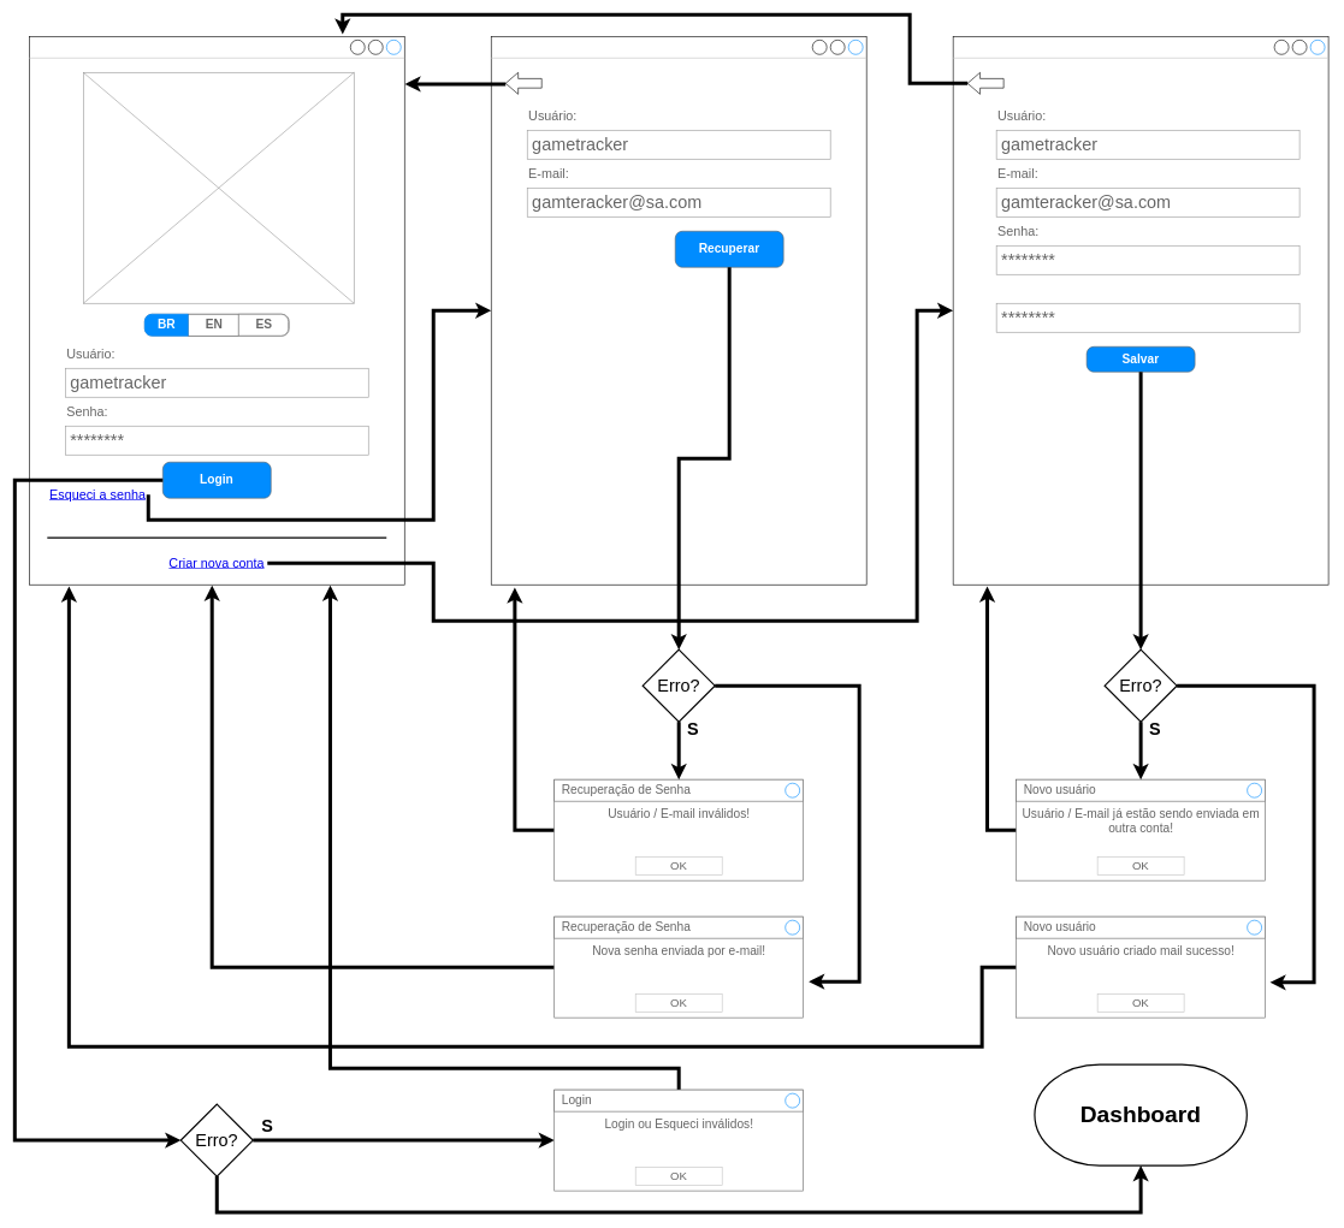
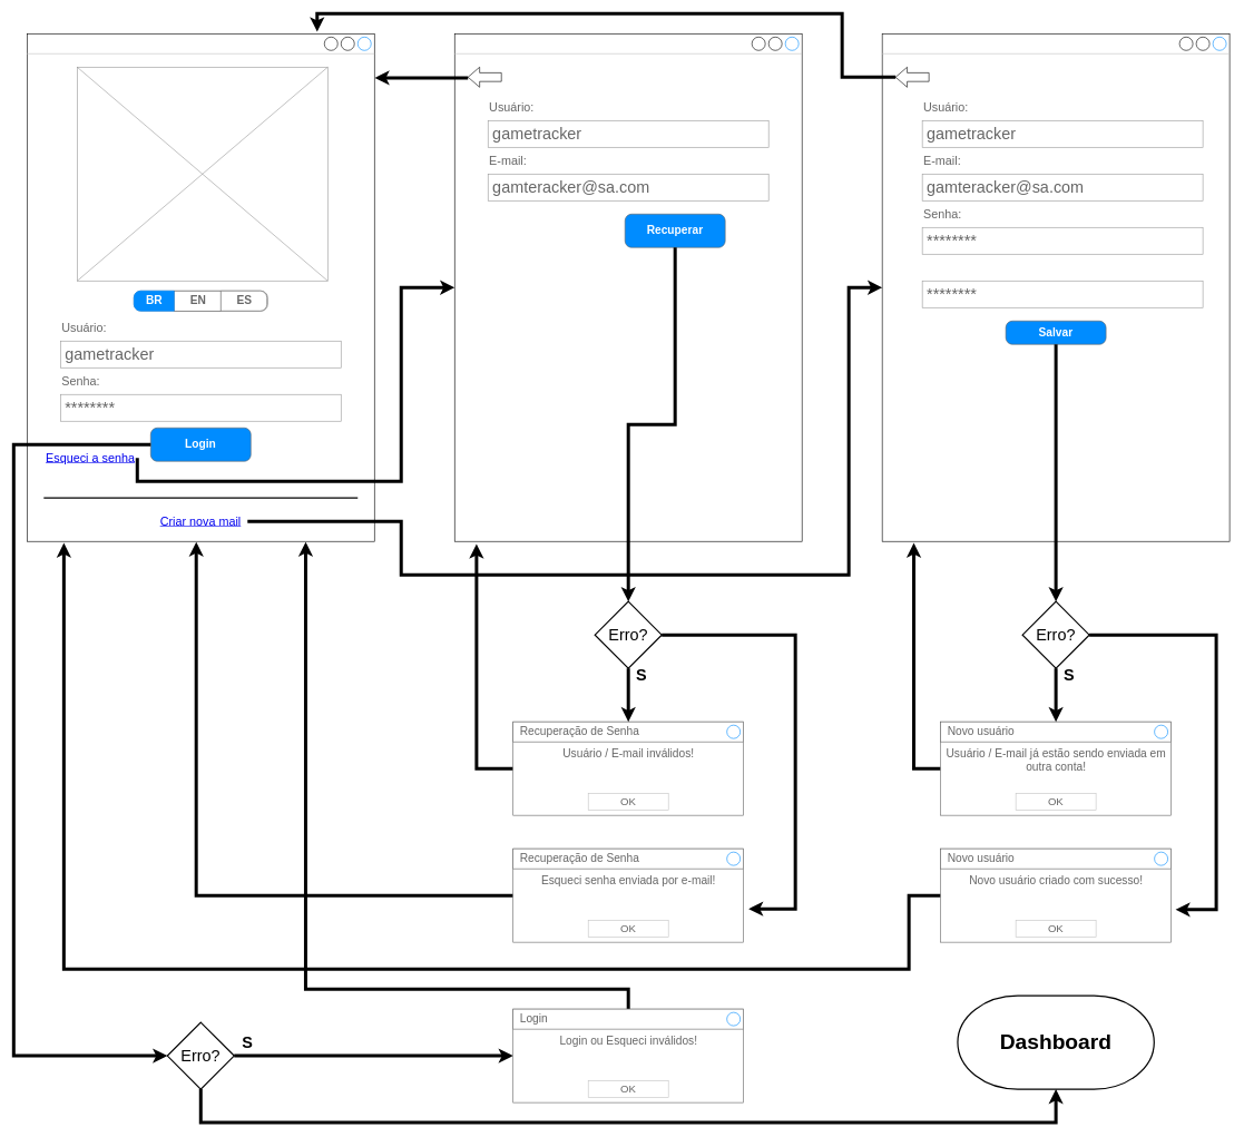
- <mxCell id="15" value="Criar nova conta" style="text;html=1;strokeColor=none;fillColor=none;whiteSpace=wrap;align=center;verticalAlign=middle;fontColor=#0000EE;fontStyle=4;fontSize=18;" parent="2" vertex="1"><mxGeometry x="190" y="710" width="140" height="40" as="geometry" /></mxCell>
+ <mxCell id="15" value="Criar nova mail" style="text;html=1;strokeColor=none;fillColor=none;whiteSpace=wrap;align=center;verticalAlign=middle;fontColor=#0000EE;fontStyle=4;fontSize=18;" parent="2" vertex="1"><mxGeometry x="190" y="710" width="140" height="40" as="geometry" /></mxCell>
- <mxCell id="46" value="Nova senha enviada por e-mail!" style="strokeWidth=1;shadow=0;dashed=0;align=center;html=1;shape=mxgraph.mockup.containers.rrect;rSize=0;strokeColor=#666666;fontColor=#666666;fontSize=17;verticalAlign=top;whiteSpace=wrap;fillColor=#ffffff;spacingTop=32;" parent="1" vertex="1"><mxGeometry x="767.5" y="1270" width="345" height="140" as="geometry" /></mxCell>
+ <mxCell id="46" value="Esqueci senha enviada por e-mail!" style="strokeWidth=1;shadow=0;dashed=0;align=center;html=1;shape=mxgraph.mockup.containers.rrect;rSize=0;strokeColor=#666666;fontColor=#666666;fontSize=17;verticalAlign=top;whiteSpace=wrap;fillColor=#ffffff;spacingTop=32;" parent="1" vertex="1"><mxGeometry x="767.5" y="1270" width="345" height="140" as="geometry" /></mxCell>
- <mxCell id="56" value="Novo usuário criado mail sucesso!" style="strokeWidth=1;shadow=0;dashed=0;align=center;html=1;shape=mxgraph.mockup.containers.rrect;rSize=0;strokeColor=#666666;fontColor=#666666;fontSize=17;verticalAlign=top;whiteSpace=wrap;fillColor=#ffffff;spacingTop=32;" parent="1" vertex="1"><mxGeometry x="1407.5" y="1270" width="345" height="140" as="geometry" /></mxCell>
+ <mxCell id="56" value="Novo usuário criado com sucesso!" style="strokeWidth=1;shadow=0;dashed=0;align=center;html=1;shape=mxgraph.mockup.containers.rrect;rSize=0;strokeColor=#666666;fontColor=#666666;fontSize=17;verticalAlign=top;whiteSpace=wrap;fillColor=#ffffff;spacingTop=32;" parent="1" vertex="1"><mxGeometry x="1407.5" y="1270" width="345" height="140" as="geometry" /></mxCell>
- <mxCell id="70" value="Dashboard" style="strokeWidth=2;html=1;shape=mxgraph.flowchart.terminator;whiteSpace=wrap;fontSize=32;fontStyle=1" parent="1" vertex="1"><mxGeometry x="1433" y="1475" width="294" height="140" as="geometry" /></mxCell>
+ <mxCell id="70" value="Dashboard" style="strokeWidth=2;html=1;shape=mxgraph.flowchart.terminator;whiteSpace=wrap;fontSize=32;fontStyle=1" parent="1" vertex="1"><mxGeometry x="1433" y="1490" width="294" height="140" as="geometry" /></mxCell>
